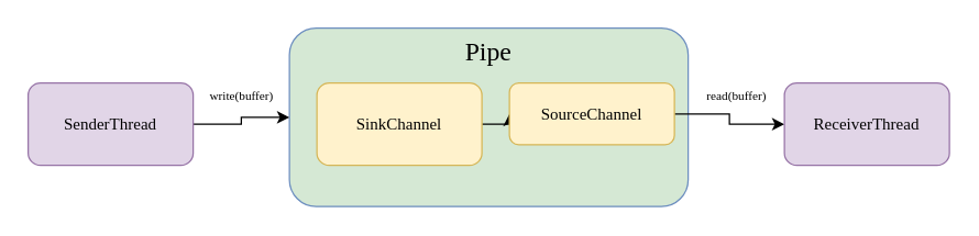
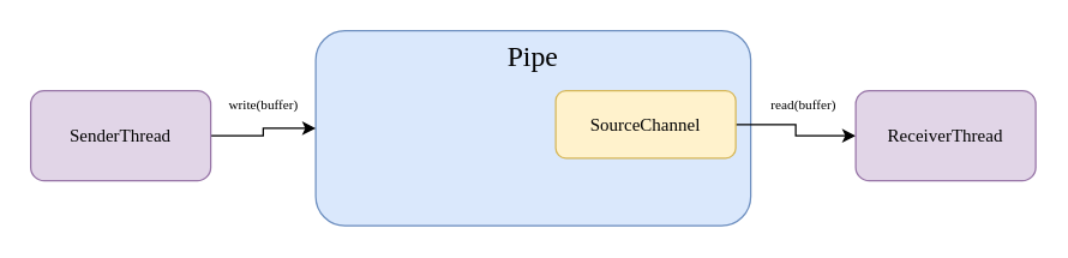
- <mxCell id="2" value="Pipe" style="rounded=1;whiteSpace=wrap;html=1;verticalAlign=top;fontSize=19;fillColor=#d5e8d4;strokeColor=#6c8ebf;fontFamily=Verdana;" parent="1" vertex="1"><mxGeometry x="210" y="20" width="290" height="130" as="geometry" /></mxCell>
+ <mxCell id="2" value="Pipe" style="rounded=1;whiteSpace=wrap;html=1;verticalAlign=top;fontSize=19;fillColor=#dae8fc;strokeColor=#6c8ebf;fontFamily=Verdana;" parent="1" vertex="1"><mxGeometry x="210" y="20" width="290" height="130" as="geometry" /></mxCell>
- <mxCell id="6" value="SinkChannel" style="rounded=1;whiteSpace=wrap;html=1;fillColor=#fff2cc;strokeColor=#d6b656;fontFamily=Verdana;" parent="1" vertex="1"><mxGeometry x="230" y="60" width="120" height="60" as="geometry" /></mxCell>
- <mxCell id="5" style="edgeStyle=orthogonalEdgeStyle;rounded=0;orthogonalLoop=1;jettySize=auto;html=1;exitX=1;exitY=0.5;exitDx=0;exitDy=0;fontSize=19;fontFamily=Verdana;" parent="1" source="6" target="8" edge="1"><mxGeometry relative="1" as="geometry" /></mxCell>
